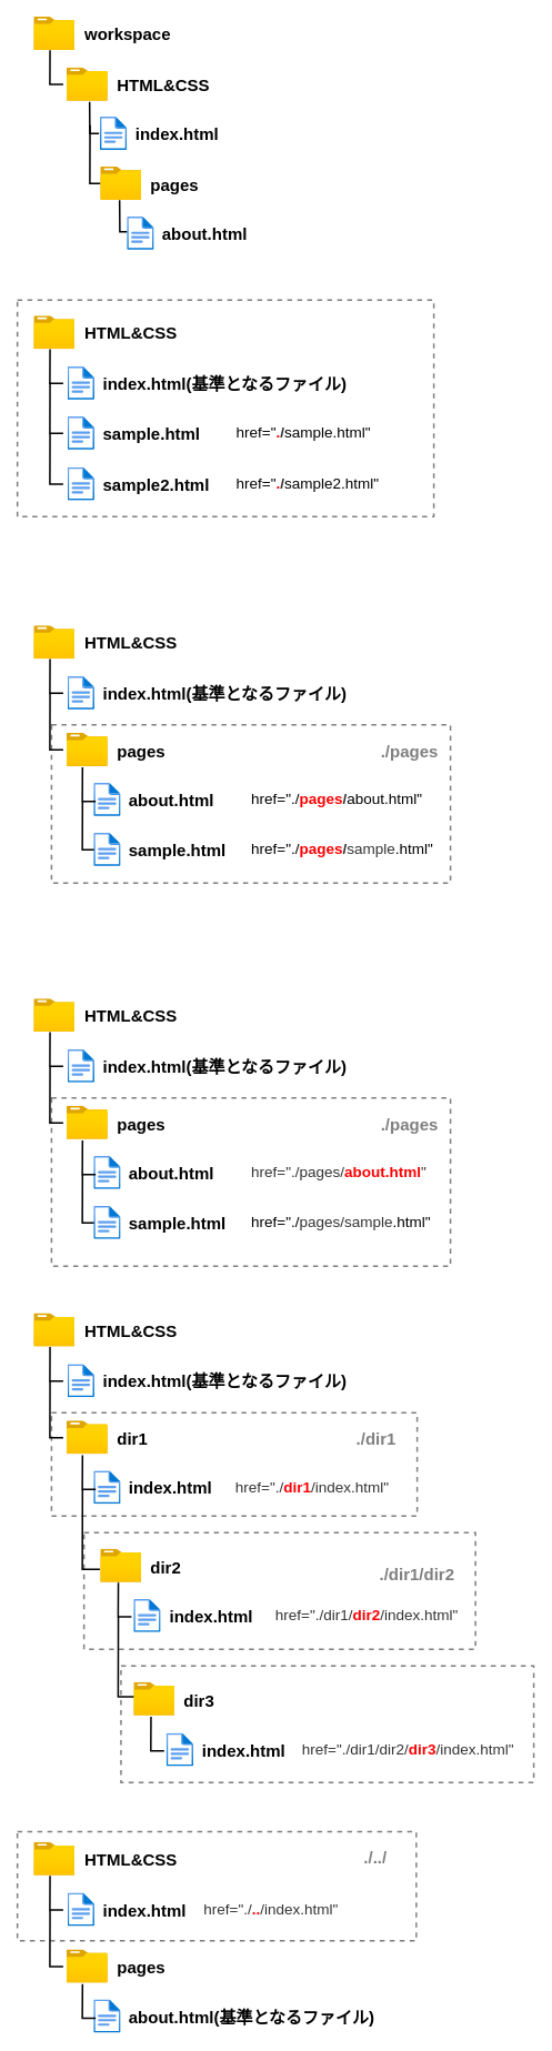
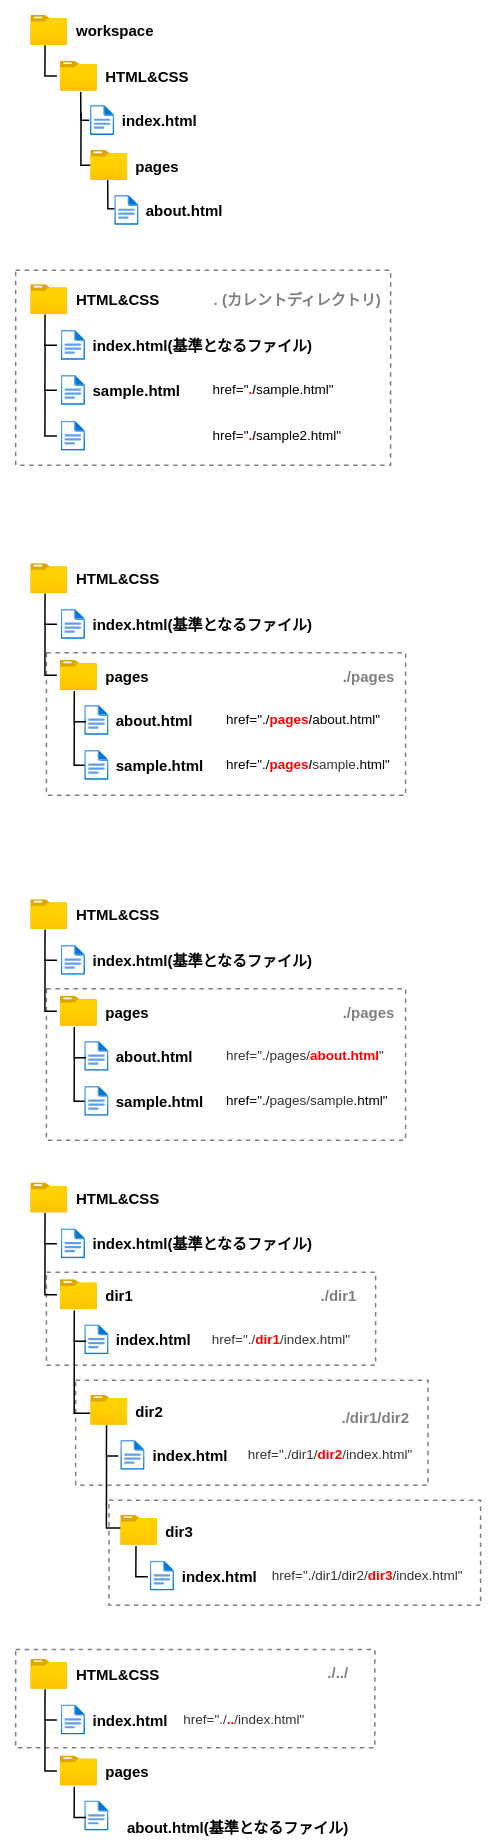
+ <mxCell id="29" value=". (カレントディレクトリ)" style="text;html=1;strokeColor=none;fillColor=none;align=center;verticalAlign=middle;whiteSpace=wrap;rounded=0;fontSize=20;fontStyle=1;fontColor=#808080;" parent="1" vertex="1"><mxGeometry x="281" y="389" width="230" height="20" as="geometry" /></mxCell>
- <mxCell id="32" value="&lt;font style=&quot;font-size: 20px&quot;&gt;sample2.html&lt;/font&gt;" style="text;html=1;strokeColor=none;fillColor=none;align=left;verticalAlign=middle;whiteSpace=wrap;rounded=0;fontStyle=1" parent="1" vertex="1"><mxGeometry x="121" y="561" width="121" height="40" as="geometry" /></mxCell>
- <mxCell id="113" value="&lt;font style=&quot;font-size: 20px&quot;&gt;about.html(基準となるファイル)&lt;/font&gt;" style="text;html=1;strokeColor=none;fillColor=none;align=left;verticalAlign=middle;whiteSpace=wrap;rounded=0;fontStyle=1" vertex="1" parent="1"><mxGeometry x="152.46" y="2401" width="307.54" height="40" as="geometry" /></mxCell>
+ <mxCell id="113" value="&lt;font style=&quot;font-size: 20px&quot;&gt;about.html(基準となるファイル)&lt;/font&gt;" style="text;html=1;strokeColor=none;fillColor=none;align=left;verticalAlign=middle;whiteSpace=wrap;rounded=0;fontStyle=1" vertex="1" parent="1"><mxGeometry x="167.46" y="2416" width="307.54" height="40" as="geometry" /></mxCell>
